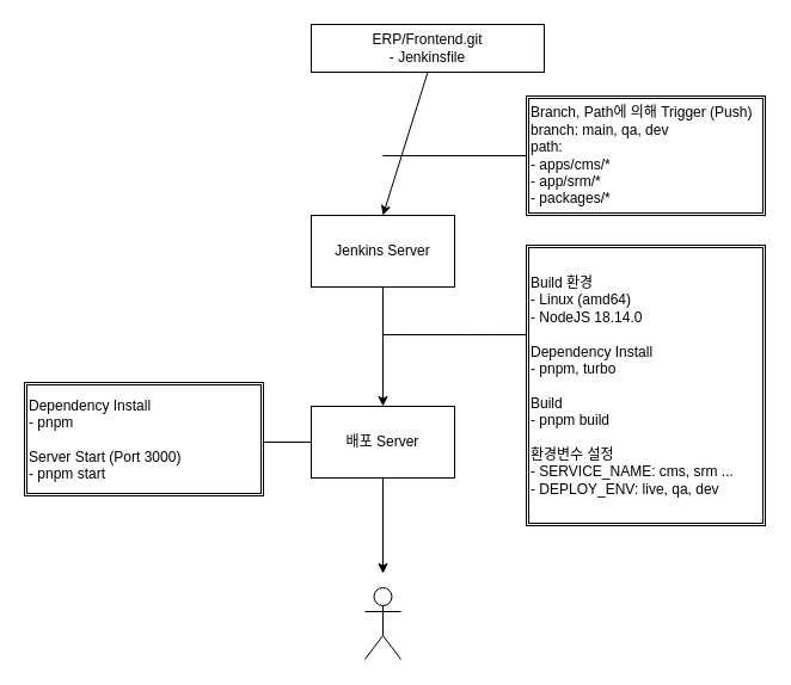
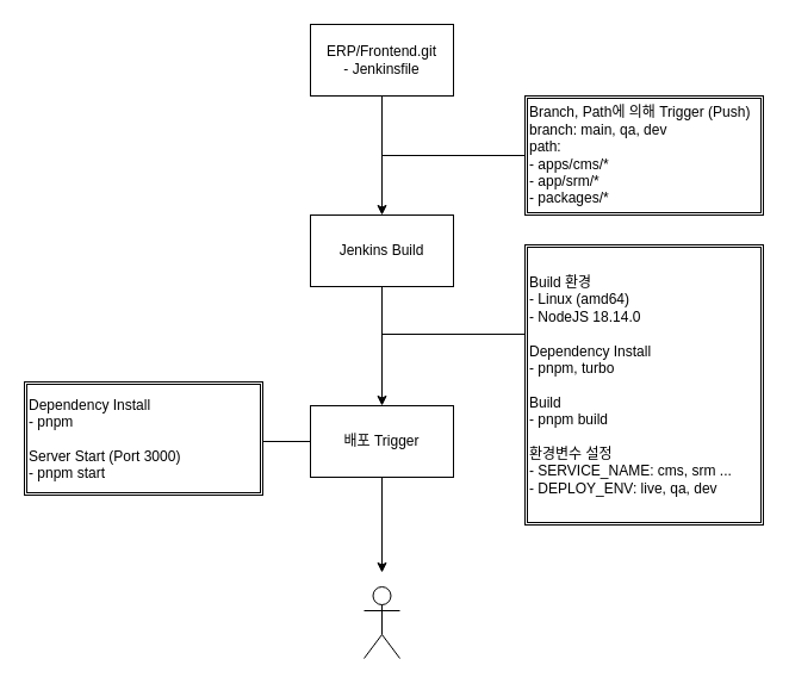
- <mxCell id="2" value="ERP/Frontend.git&lt;br&gt;- Jenkinsfile" style="rounded=0;whiteSpace=wrap;html=1;" vertex="1" parent="1"><mxGeometry x="260" y="20" width="195" height="40" as="geometry" /></mxCell>
+ <mxCell id="2" value="ERP/Frontend.git&lt;br&gt;- Jenkinsfile" style="rounded=0;whiteSpace=wrap;html=1;" vertex="1" parent="1"><mxGeometry x="260" y="20" width="120" height="60" as="geometry" /></mxCell>
- <mxCell id="5" value="Jenkins Server" style="rounded=0;whiteSpace=wrap;html=1;" vertex="1" parent="1"><mxGeometry x="260" y="180" width="120" height="60" as="geometry" /></mxCell>
+ <mxCell id="5" value="Jenkins Build" style="rounded=0;whiteSpace=wrap;html=1;" vertex="1" parent="1"><mxGeometry x="260" y="180" width="120" height="60" as="geometry" /></mxCell>
- <mxCell id="10" value="배포 Server" style="rounded=0;whiteSpace=wrap;html=1;" vertex="1" parent="1"><mxGeometry x="260" y="340" width="120" height="60" as="geometry" /></mxCell>
+ <mxCell id="10" value="배포 Trigger" style="rounded=0;whiteSpace=wrap;html=1;" vertex="1" parent="1"><mxGeometry x="260" y="340" width="120" height="60" as="geometry" /></mxCell>
